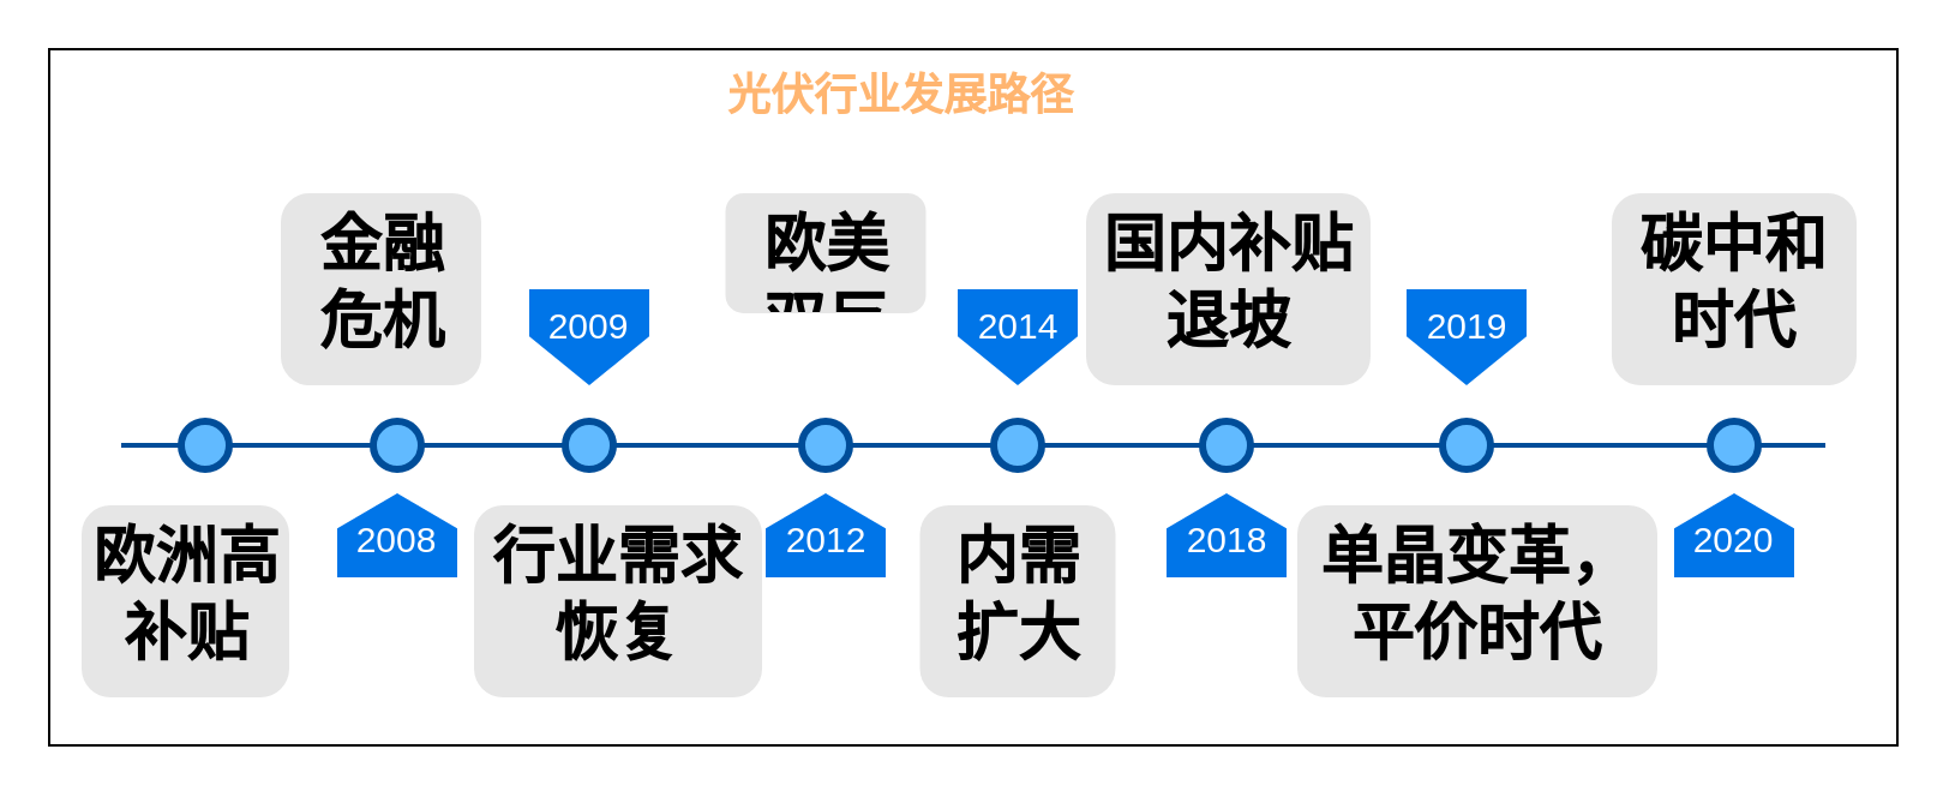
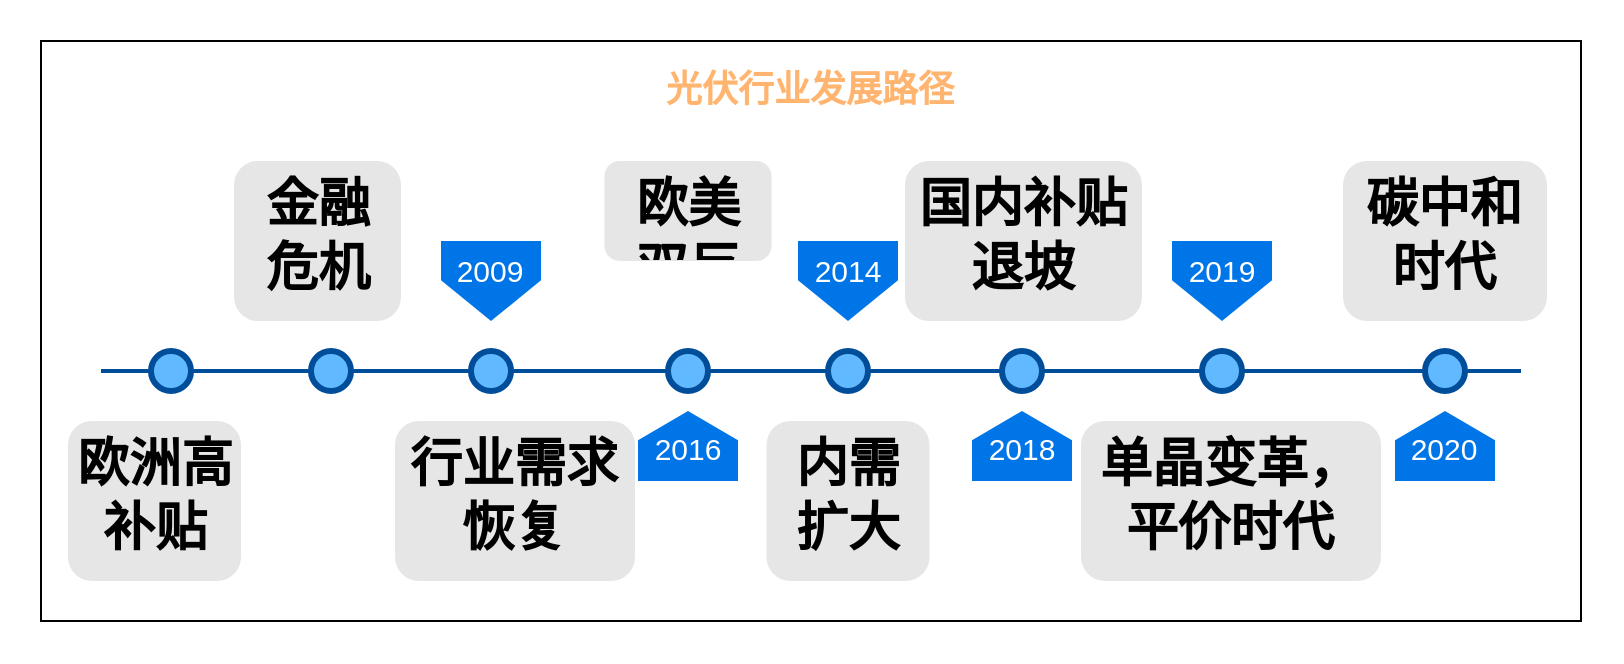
- <mxCell id="27" value="&lt;b&gt;&lt;font style=&quot;font-size: 18px;&quot;&gt;光伏行业发展路径&lt;/font&gt;&lt;/b&gt;" style="text;html=1;strokeColor=none;fillColor=none;align=center;verticalAlign=middle;whiteSpace=wrap;rounded=0;fontColor=#FFB570;" parent="1" vertex="1"><mxGeometry x="255" y="25" width="240" height="30" as="geometry" /></mxCell>
+ <mxCell id="27" value="&lt;b&gt;&lt;font style=&quot;font-size: 18px;&quot;&gt;光伏行业发展路径&lt;/font&gt;&lt;/b&gt;" style="text;html=1;strokeColor=none;fillColor=none;align=center;verticalAlign=middle;whiteSpace=wrap;rounded=0;fontColor=#FFB570;" parent="1" vertex="1"><mxGeometry x="285" y="30" width="240" height="30" as="geometry" /></mxCell>
- <mxCell id="5" value="2008" style="shape=offPageConnector;whiteSpace=wrap;html=1;fillColor=#0075E8;fontSize=15;fontColor=#FFFFFF;size=0.418;flipV=1;verticalAlign=bottom;strokeColor=none;spacingBottom=4;" parent="1" vertex="1"><mxGeometry x="140" y="205" width="50" height="35" as="geometry" /></mxCell>
- <mxCell id="16" value="2012" style="shape=offPageConnector;whiteSpace=wrap;html=1;fillColor=#0075E8;fontSize=15;fontColor=#FFFFFF;size=0.418;flipV=1;verticalAlign=bottom;strokeColor=none;spacingBottom=4;" parent="1" vertex="1"><mxGeometry x="318.5" y="205" width="50" height="35" as="geometry" /></mxCell>
+ <mxCell id="16" value="2016" style="shape=offPageConnector;whiteSpace=wrap;html=1;fillColor=#0075E8;fontSize=15;fontColor=#FFFFFF;size=0.418;flipV=1;verticalAlign=bottom;strokeColor=none;spacingBottom=4;" parent="1" vertex="1"><mxGeometry x="318.5" y="205" width="50" height="35" as="geometry" /></mxCell>
